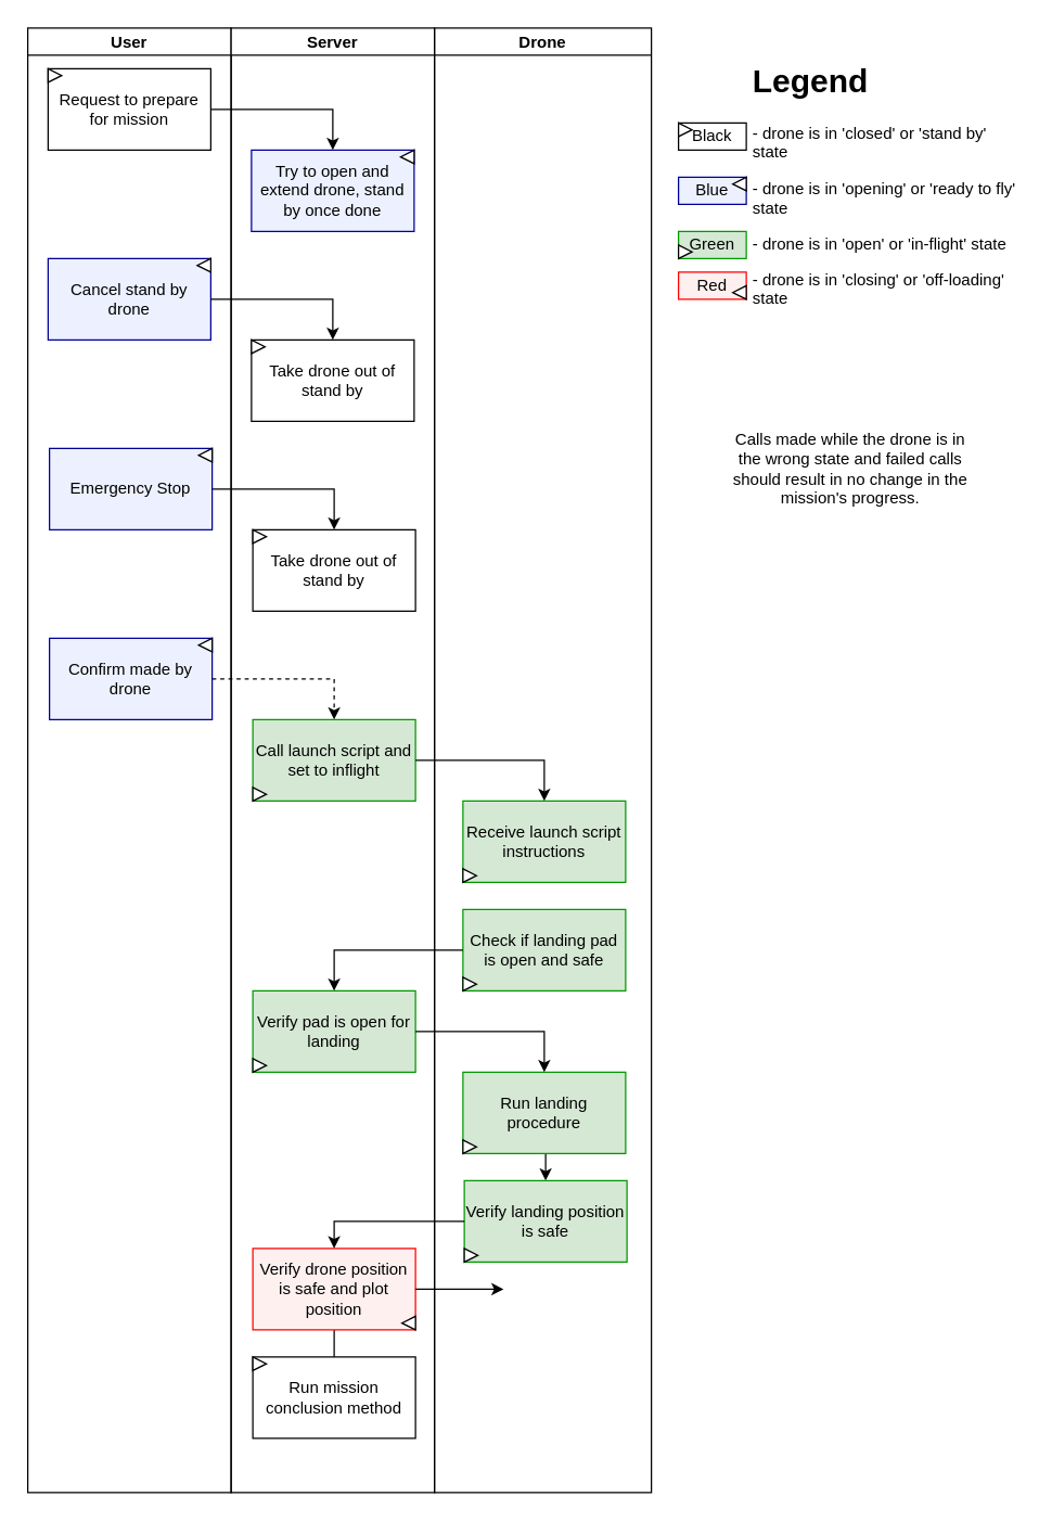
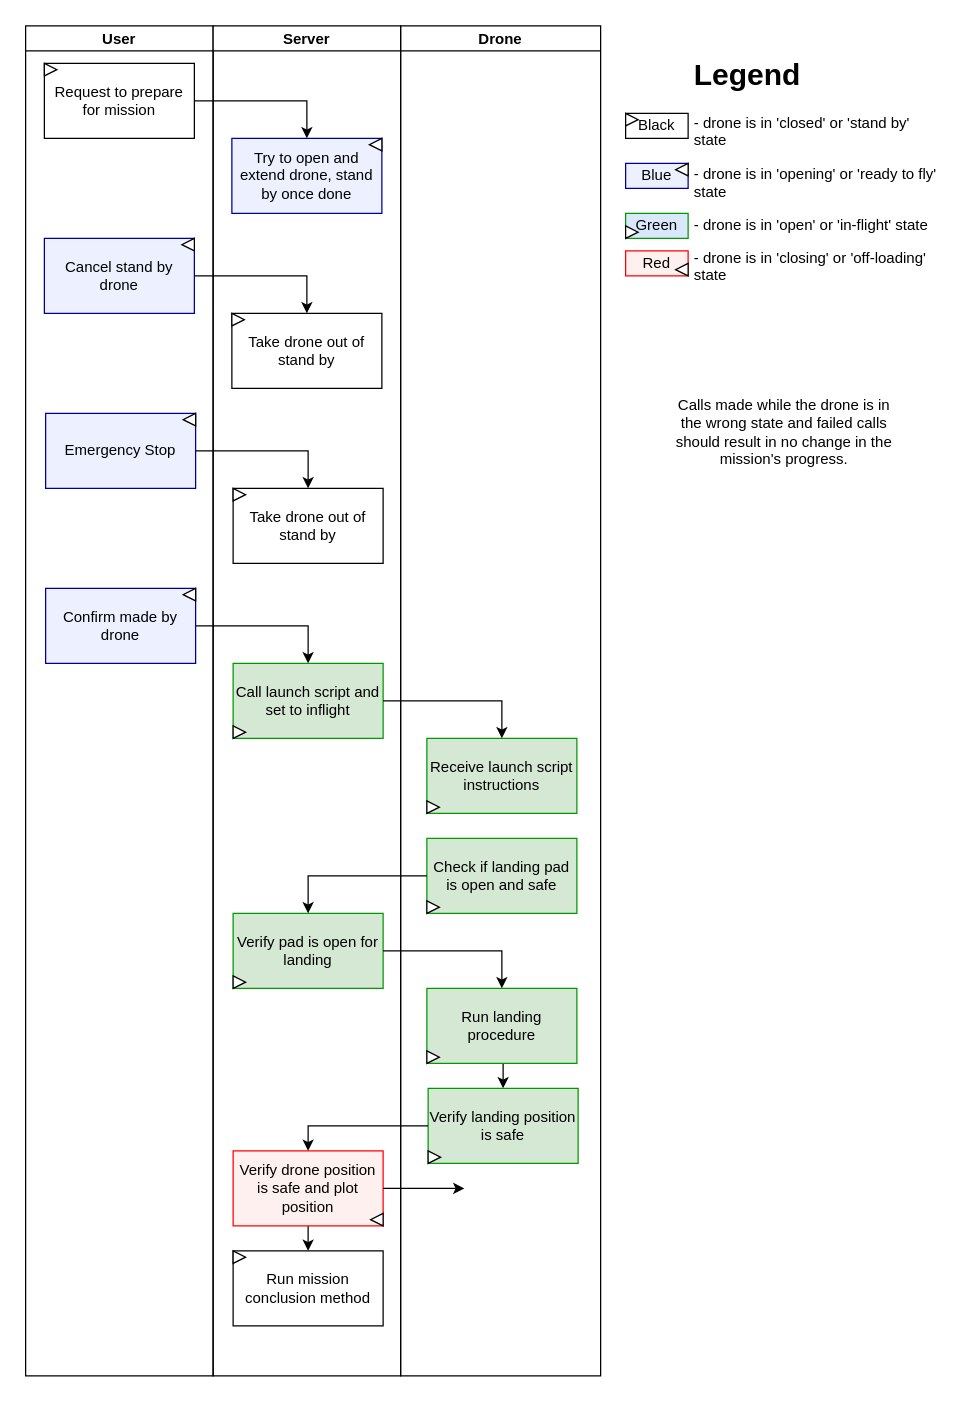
- <mxCell id="50" value="Green" style="rounded=0;whiteSpace=wrap;html=1;strokeColor=#009900;fillColor=#D5E8D4;shadow=0;" vertex="1" parent="46"><mxGeometry y="130" width="50" height="20" as="geometry" /></mxCell>
+ <mxCell id="50" value="Green" style="rounded=0;whiteSpace=wrap;html=1;strokeColor=#009900;fillColor=#dae8fc;shadow=0;" vertex="1" parent="46"><mxGeometry y="130" width="50" height="20" as="geometry" /></mxCell>
- <mxCell id="20" style="edgeStyle=orthogonalEdgeStyle;rounded=0;orthogonalLoop=1;jettySize=auto;html=1;exitX=1;exitY=0.5;exitDx=0;exitDy=0;entryX=0.5;entryY=0;entryDx=0;entryDy=0;dashed=1;" parent="17" source="21" target="22" edge="1"><mxGeometry relative="1" as="geometry" /></mxCell>
+ <mxCell id="20" style="edgeStyle=orthogonalEdgeStyle;rounded=0;orthogonalLoop=1;jettySize=auto;html=1;exitX=1;exitY=0.5;exitDx=0;exitDy=0;entryX=0.5;entryY=0;entryDx=0;entryDy=0;" parent="17" source="21" target="22" edge="1"><mxGeometry relative="1" as="geometry" /></mxCell>
- <mxCell id="24" style="edgeStyle=orthogonalEdgeStyle;rounded=0;orthogonalLoop=1;jettySize=auto;html=1;exitX=0.5;exitY=1;exitDx=0;exitDy=0;entryX=0.5;entryY=0;entryDx=0;entryDy=0;endArrow=none;" parent="17" source="25" target="26" edge="1"><mxGeometry relative="1" as="geometry" /></mxCell>
+ <mxCell id="24" style="edgeStyle=orthogonalEdgeStyle;rounded=0;orthogonalLoop=1;jettySize=auto;html=1;exitX=0.5;exitY=1;exitDx=0;exitDy=0;entryX=0.5;entryY=0;entryDx=0;entryDy=0;" parent="17" source="25" target="26" edge="1"><mxGeometry relative="1" as="geometry" /></mxCell>
